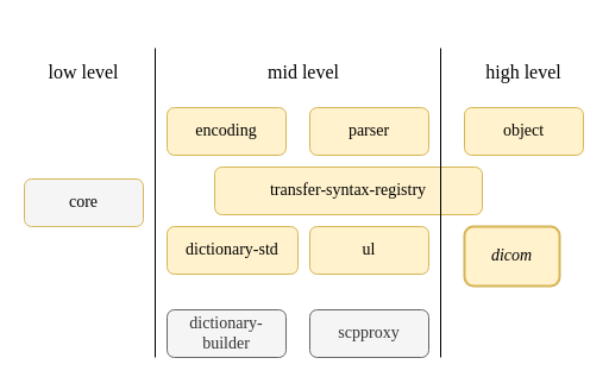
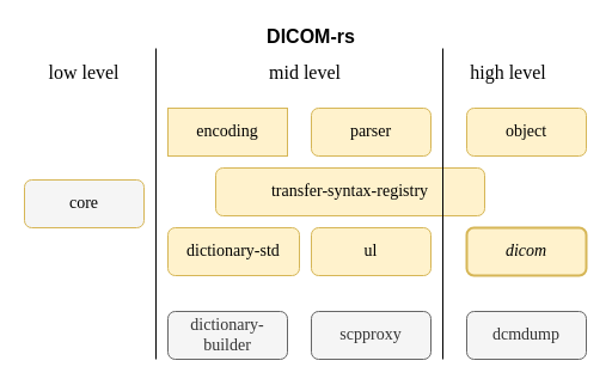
+ <mxCell id="3" value="DICOM-rs" style="text;html=1;strokeColor=none;fillColor=none;align=center;verticalAlign=middle;whiteSpace=wrap;rounded=0;fontSize=16;fontStyle=1" vertex="1" parent="1"><mxGeometry x="220" y="20" width="80" height="20" as="geometry" /></mxCell>
- <mxCell id="18" value="high level" style="text;html=1;strokeColor=none;fillColor=none;align=center;verticalAlign=middle;whiteSpace=wrap;rounded=0;fontFamily=Lucida Console;fontSize=16;" vertex="1" parent="1"><mxGeometry x="390" y="50" width="100" height="20" as="geometry" /></mxCell>
+ <mxCell id="18" value="high level" style="text;html=1;strokeColor=none;fillColor=none;align=center;verticalAlign=middle;whiteSpace=wrap;rounded=0;fontFamily=Lucida Console;fontSize=16;" vertex="1" parent="1"><mxGeometry x="375" y="50" width="100" height="20" as="geometry" /></mxCell>
- <mxCell id="5" value="encoding" style="rounded=1;whiteSpace=wrap;html=1;fillColor=#fff2cc;strokeColor=#d6b656;fontFamily=Lucida Console;fontSize=14;" vertex="1" parent="1"><mxGeometry x="140" y="90" width="100" height="40" as="geometry" /></mxCell>
+ <mxCell id="5" value="encoding" style="whiteSpace=wrap;html=1;fillColor=#fff2cc;strokeColor=#d6b656;fontFamily=Lucida Console;fontSize=14;rounded=0;" vertex="1" parent="1"><mxGeometry x="140" y="90" width="100" height="40" as="geometry" /></mxCell>
- <mxCell id="8" value="&lt;i&gt;dicom&lt;/i&gt;" style="rounded=1;whiteSpace=wrap;html=1;fillColor=#fff2cc;strokeColor=#d6b656;fontFamily=Lucida Console;fontSize=14;strokeWidth=2;" vertex="1" parent="1"><mxGeometry x="390" y="190" width="80" height="50" as="geometry" /></mxCell>
+ <mxCell id="8" value="&lt;i&gt;dicom&lt;/i&gt;" style="rounded=1;whiteSpace=wrap;html=1;fillColor=#fff2cc;strokeColor=#d6b656;fontFamily=Lucida Console;fontSize=14;strokeWidth=2;" vertex="1" parent="1"><mxGeometry x="390" y="190" width="100" height="40" as="geometry" /></mxCell>
+ <mxCell id="12" value="dcmdump" style="rounded=1;whiteSpace=wrap;html=1;fillColor=#f5f5f5;strokeColor=#666666;fontFamily=Lucida Console;fontSize=14;fontColor=#333333;" vertex="1" parent="1"><mxGeometry x="390" y="260" width="100" height="40" as="geometry" /></mxCell>
